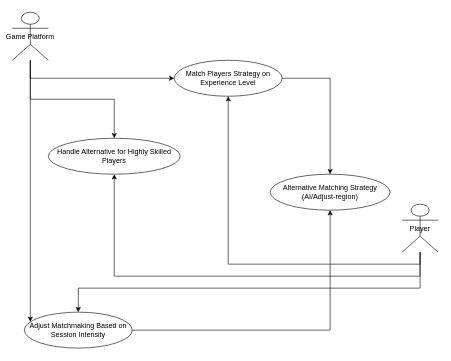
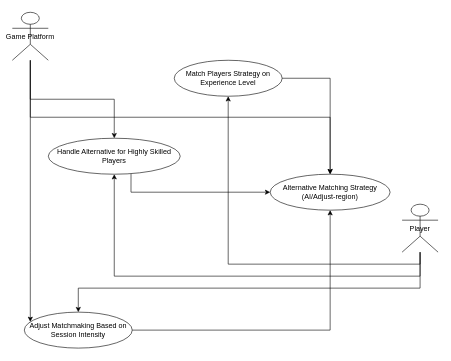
- <mxCell id="8" style="edgeStyle=orthogonalEdgeStyle;rounded=0;orthogonalLoop=1;jettySize=auto;html=1;exitX=0.5;exitY=1;exitDx=0;exitDy=0;" parent="1" source="2" target="4" edge="1"><mxGeometry relative="1" as="geometry" /></mxCell>
+ <mxCell id="8" style="edgeStyle=orthogonalEdgeStyle;rounded=0;orthogonalLoop=1;jettySize=auto;html=1;exitX=0.5;exitY=1;exitDx=0;exitDy=0;" parent="1" source="2" target="7" edge="1"><mxGeometry relative="1" as="geometry" /></mxCell>
+ <mxCell id="13" style="edgeStyle=orthogonalEdgeStyle;rounded=0;orthogonalLoop=1;jettySize=auto;html=1;exitX=0.627;exitY=0.993;exitDx=0;exitDy=0;exitPerimeter=0;" parent="1" source="6" target="7" edge="1"><mxGeometry relative="1" as="geometry" /></mxCell>
